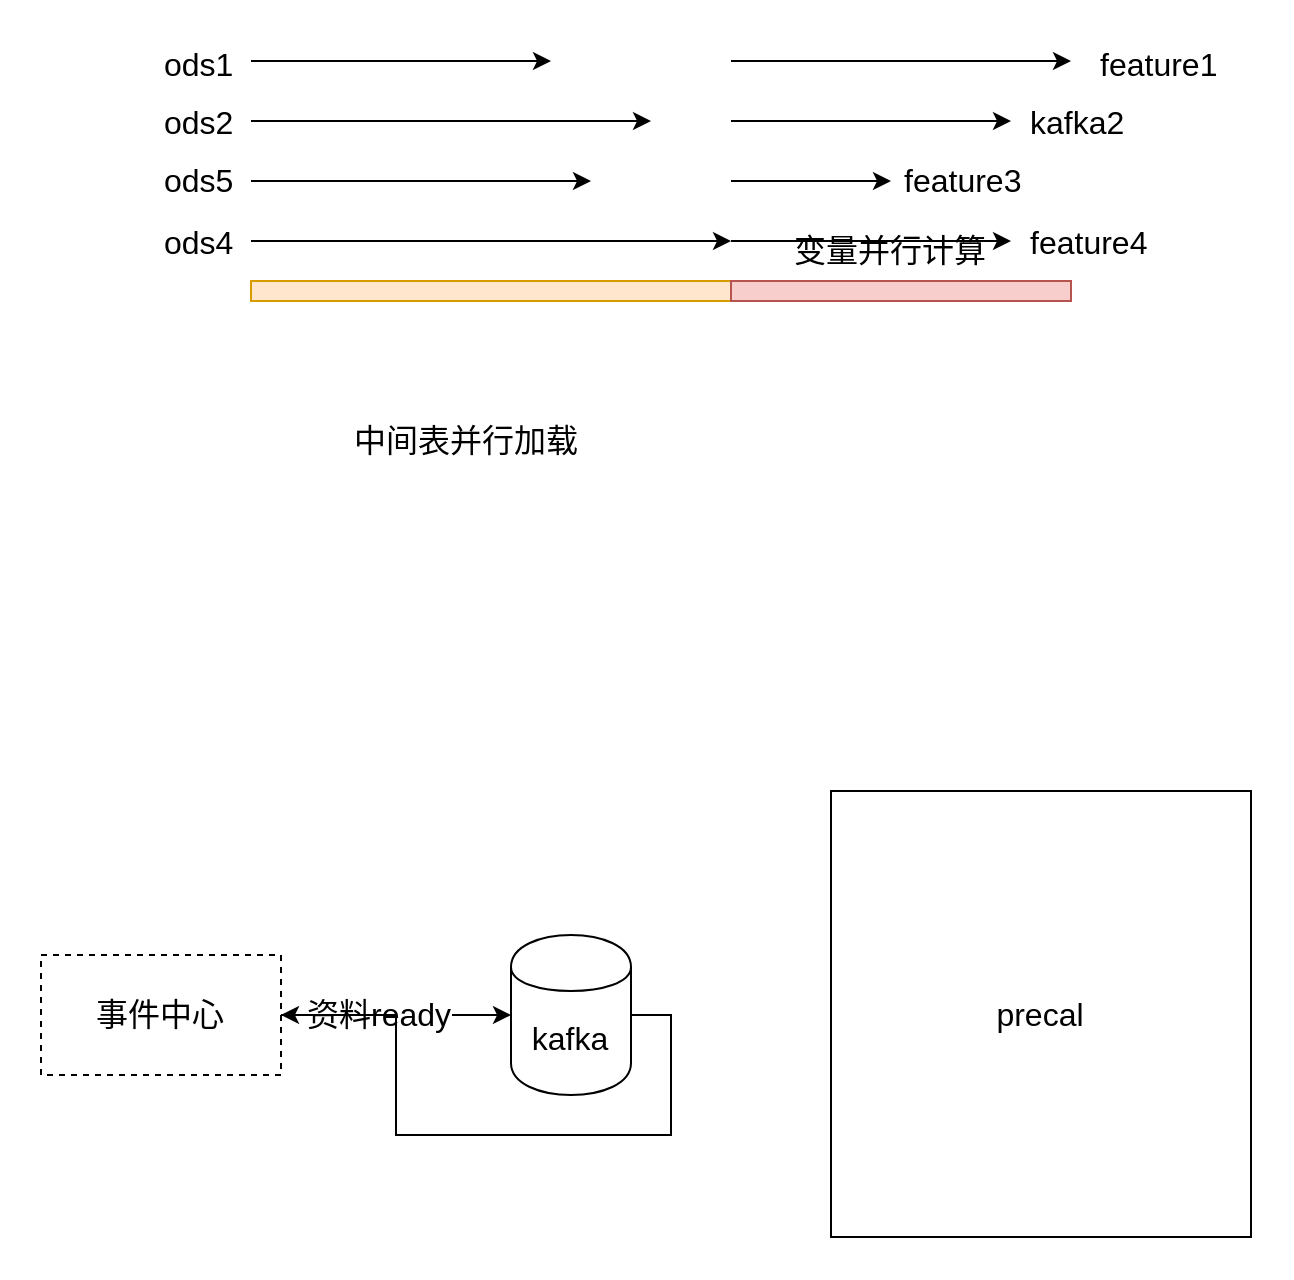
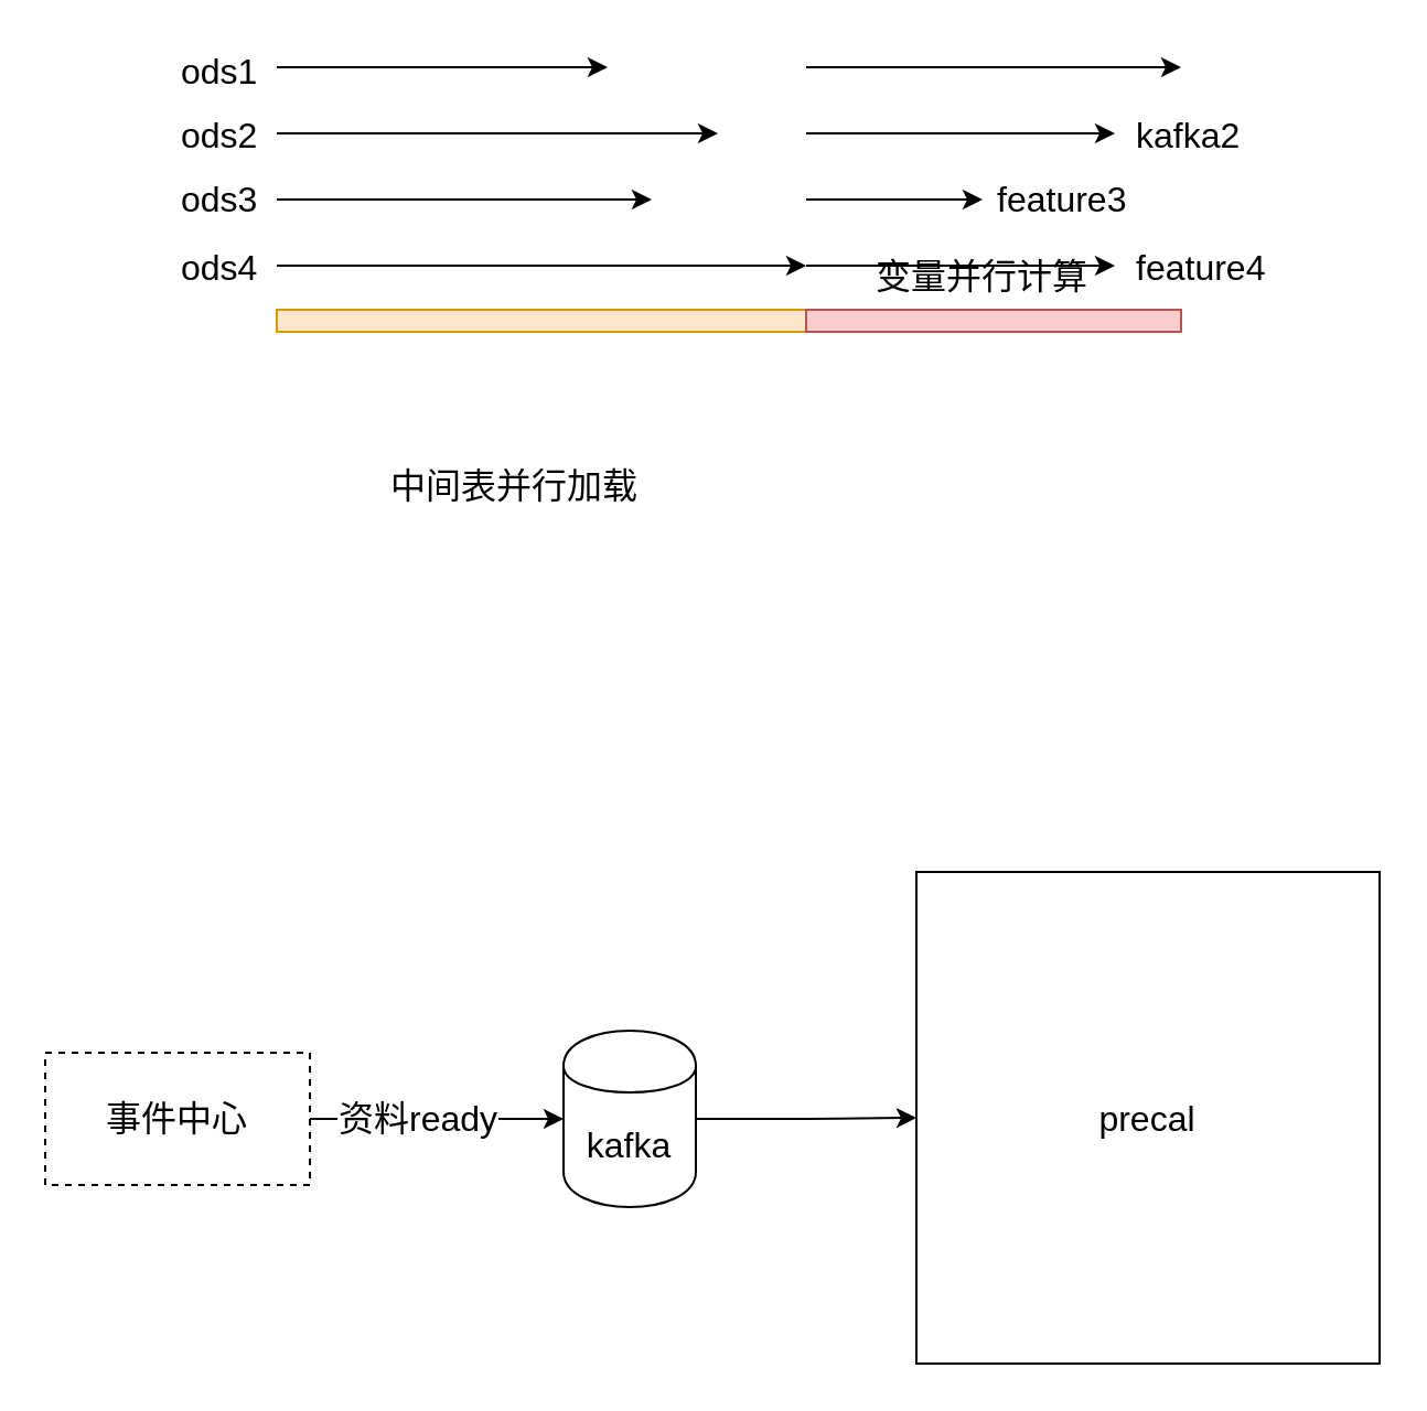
- <mxCell id="14" value="feature1&lt;br&gt;" style="text;html=1;resizable=0;points=[];autosize=1;align=left;verticalAlign=top;spacingTop=-4;fontSize=16;" vertex="1" parent="1"><mxGeometry x="547.5" y="20" width="69" height="19" as="geometry" /></mxCell>
- <mxCell id="20" value="ods5" style="text;html=1;resizable=0;points=[];autosize=1;align=left;verticalAlign=top;spacingTop=-4;fontSize=16;" vertex="1" parent="1"><mxGeometry x="80" y="78" width="45" height="19" as="geometry" /></mxCell>
+ <mxCell id="20" value="ods3" style="text;html=1;resizable=0;points=[];autosize=1;align=left;verticalAlign=top;spacingTop=-4;fontSize=16;" vertex="1" parent="1"><mxGeometry x="80" y="78" width="45" height="19" as="geometry" /></mxCell>
- <mxCell id="26" style="edgeStyle=orthogonalEdgeStyle;rounded=0;orthogonalLoop=1;jettySize=auto;html=1;exitX=1;exitY=0.5;exitDx=0;exitDy=0;fontSize=16;" edge="1" parent="1" source="27" target="24"><mxGeometry relative="1" as="geometry" /></mxCell>
+ <mxCell id="26" style="edgeStyle=orthogonalEdgeStyle;rounded=0;orthogonalLoop=1;jettySize=auto;html=1;exitX=1;exitY=0.5;exitDx=0;exitDy=0;fontSize=16;" edge="1" parent="1" source="27" target="25"><mxGeometry relative="1" as="geometry" /></mxCell>
